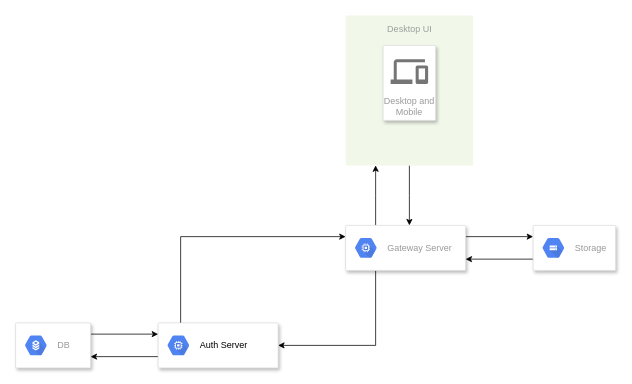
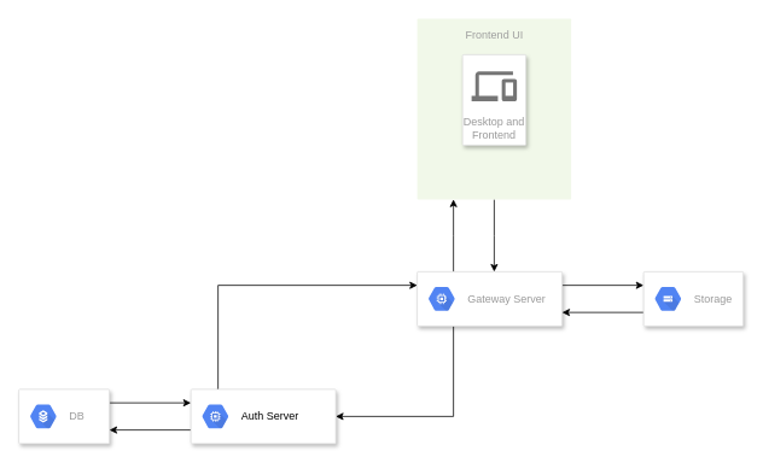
- <mxCell id="3" value="&lt;div align=&quot;center&quot;&gt;Desktop UI&lt;br&gt;&lt;/div&gt;" style="rounded=1;absoluteArcSize=1;arcSize=2;html=1;strokeColor=none;gradientColor=none;shadow=0;dashed=0;fontSize=12;fontColor=#9E9E9E;align=center;verticalAlign=top;spacing=10;spacingTop=-4;fillColor=#F1F8E9;" parent="1" vertex="1"><mxGeometry x="460" y="20" width="170" height="200" as="geometry" /></mxCell>
+ <mxCell id="3" value="&lt;div align=&quot;center&quot;&gt;Frontend UI&lt;br&gt;&lt;/div&gt;" style="rounded=1;absoluteArcSize=1;arcSize=2;html=1;strokeColor=none;gradientColor=none;shadow=0;dashed=0;fontSize=12;fontColor=#9E9E9E;align=center;verticalAlign=top;spacing=10;spacingTop=-4;fillColor=#F1F8E9;" parent="1" vertex="1"><mxGeometry x="460" y="20" width="170" height="200" as="geometry" /></mxCell>
- <mxCell id="4" value="Desktop and Mobile" style="strokeColor=#dddddd;shadow=1;strokeWidth=1;rounded=1;absoluteArcSize=1;arcSize=2;labelPosition=center;verticalLabelPosition=middle;align=center;verticalAlign=bottom;spacingLeft=0;fontColor=#999999;fontSize=12;whiteSpace=wrap;spacingBottom=2;" vertex="1" parent="1"><mxGeometry x="510" y="60" width="70" height="100" as="geometry" /></mxCell>
+ <mxCell id="4" value="Desktop and Frontend" style="strokeColor=#dddddd;shadow=1;strokeWidth=1;rounded=1;absoluteArcSize=1;arcSize=2;labelPosition=center;verticalLabelPosition=middle;align=center;verticalAlign=bottom;spacingLeft=0;fontColor=#999999;fontSize=12;whiteSpace=wrap;spacingBottom=2;" vertex="1" parent="1"><mxGeometry x="510" y="60" width="70" height="100" as="geometry" /></mxCell>
